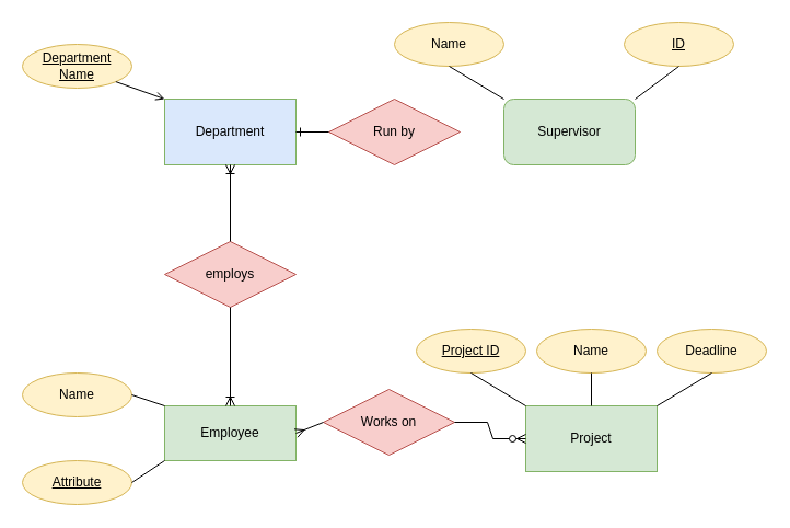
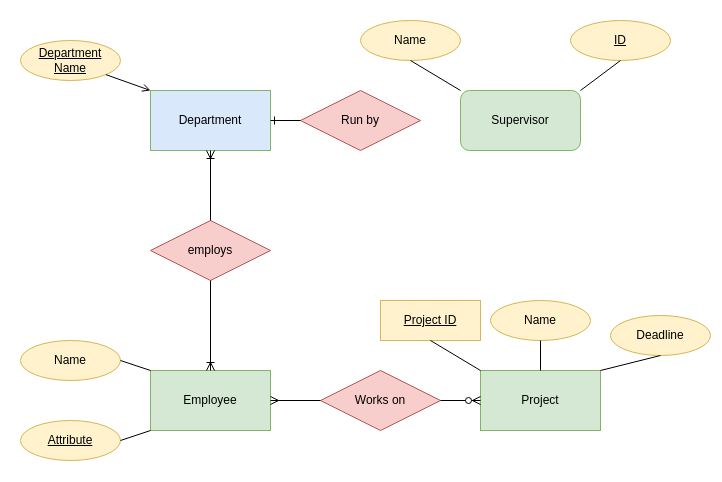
- <mxCell id="7" value="Project ID" style="ellipse;whiteSpace=wrap;html=1;align=center;fontStyle=4;fillColor=#fff2cc;strokeColor=#d6b656;" vertex="1" parent="1"><mxGeometry x="380" y="300" width="100" height="40" as="geometry" /></mxCell>
+ <mxCell id="7" value="Project ID" style="whiteSpace=wrap;html=1;align=center;fontStyle=4;fillColor=#fff2cc;strokeColor=#d6b656;rounded=0;" vertex="1" parent="1"><mxGeometry x="380" y="300" width="100" height="40" as="geometry" /></mxCell>
- <mxCell id="6" value="Deadline" style="ellipse;whiteSpace=wrap;html=1;align=center;fillColor=#fff2cc;strokeColor=#d6b656;" vertex="1" parent="1"><mxGeometry x="600" y="300" width="100" height="40" as="geometry" /></mxCell>
+ <mxCell id="6" value="Deadline" style="ellipse;whiteSpace=wrap;html=1;align=center;fillColor=#fff2cc;strokeColor=#d6b656;" vertex="1" parent="1"><mxGeometry x="610" y="315" width="100" height="40" as="geometry" /></mxCell>
- <mxCell id="23" value="Works on" style="shape=rhombus;perimeter=rhombusPerimeter;whiteSpace=wrap;html=1;align=center;fillColor=#f8cecc;strokeColor=#b85450;" vertex="1" parent="1"><mxGeometry x="295" y="355" width="120" height="60" as="geometry" /></mxCell>
+ <mxCell id="23" value="Works on" style="shape=rhombus;perimeter=rhombusPerimeter;whiteSpace=wrap;html=1;align=center;fillColor=#f8cecc;strokeColor=#b85450;" vertex="1" parent="1"><mxGeometry x="320" y="370" width="120" height="60" as="geometry" /></mxCell>
- <mxCell id="3" value="Employee" style="rounded=0;whiteSpace=wrap;html=1;fillColor=#d5e8d4;strokeColor=#82b366;" vertex="1" parent="1"><mxGeometry x="150" y="370" width="120" height="50" as="geometry" /></mxCell>
+ <mxCell id="3" value="Employee" style="rounded=0;whiteSpace=wrap;html=1;fillColor=#d5e8d4;strokeColor=#82b366;" vertex="1" parent="1"><mxGeometry x="150" y="370" width="120" height="60" as="geometry" /></mxCell>
